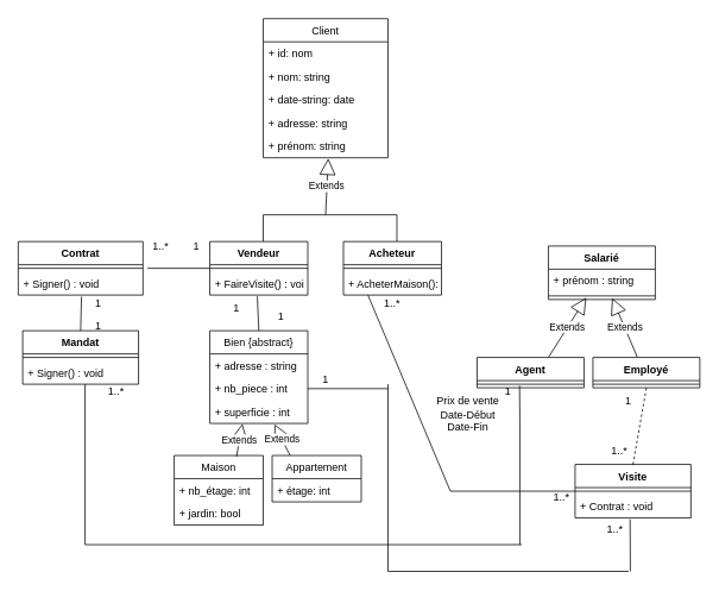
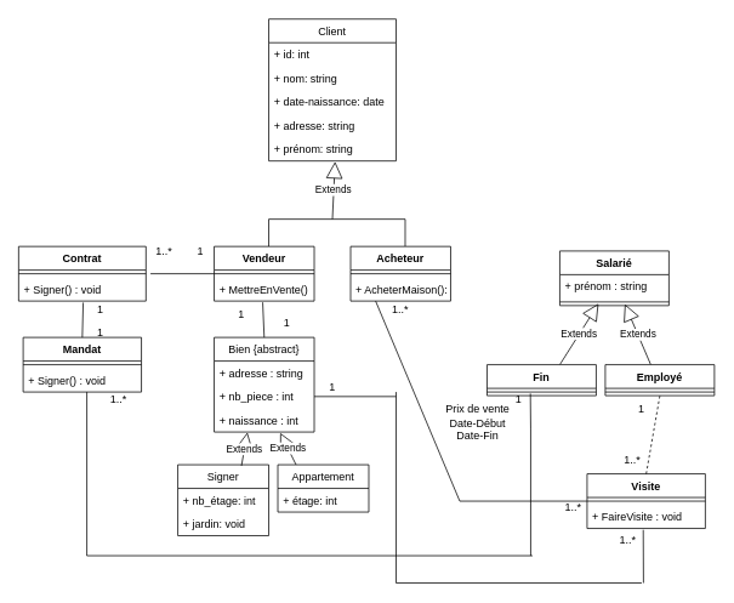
- <mxCell id="3" value="+ id: nom" style="text;strokeColor=none;fillColor=none;align=left;verticalAlign=top;spacingLeft=4;spacingRight=4;overflow=hidden;rotatable=0;points=[[0,0.5],[1,0.5]];portConstraint=eastwest;" vertex="1" parent="2"><mxGeometry y="26" width="140" height="26" as="geometry" /></mxCell>
+ <mxCell id="3" value="+ id: int" style="text;strokeColor=none;fillColor=none;align=left;verticalAlign=top;spacingLeft=4;spacingRight=4;overflow=hidden;rotatable=0;points=[[0,0.5],[1,0.5]];portConstraint=eastwest;" vertex="1" parent="2"><mxGeometry y="26" width="140" height="26" as="geometry" /></mxCell>
- <mxCell id="5" value="+ date-string: date" style="text;strokeColor=none;fillColor=none;align=left;verticalAlign=top;spacingLeft=4;spacingRight=4;overflow=hidden;rotatable=0;points=[[0,0.5],[1,0.5]];portConstraint=eastwest;" vertex="1" parent="2"><mxGeometry y="78" width="140" height="26" as="geometry" /></mxCell>
+ <mxCell id="5" value="+ date-naissance: date" style="text;strokeColor=none;fillColor=none;align=left;verticalAlign=top;spacingLeft=4;spacingRight=4;overflow=hidden;rotatable=0;points=[[0,0.5],[1,0.5]];portConstraint=eastwest;" vertex="1" parent="2"><mxGeometry y="78" width="140" height="26" as="geometry" /></mxCell>
- <mxCell id="14" value="+ FaireVisite() : void" style="text;strokeColor=none;fillColor=none;align=left;verticalAlign=top;spacingLeft=4;spacingRight=4;overflow=hidden;rotatable=0;points=[[0,0.5],[1,0.5]];portConstraint=eastwest;" vertex="1" parent="12"><mxGeometry y="34" width="110" height="26" as="geometry" /></mxCell>
+ <mxCell id="14" value="+ MettreEnVente() : void" style="text;strokeColor=none;fillColor=none;align=left;verticalAlign=top;spacingLeft=4;spacingRight=4;overflow=hidden;rotatable=0;points=[[0,0.5],[1,0.5]];portConstraint=eastwest;" vertex="1" parent="12"><mxGeometry y="34" width="110" height="26" as="geometry" /></mxCell>
- <mxCell id="47" value="Agent" style="swimlane;fontStyle=1;align=center;verticalAlign=top;childLayout=stackLayout;horizontal=1;startSize=26;horizontalStack=0;resizeParent=1;resizeParentMax=0;resizeLast=0;collapsible=1;marginBottom=0;" vertex="1" parent="1"><mxGeometry x="535" y="400" width="120" height="34" as="geometry" /></mxCell>
+ <mxCell id="47" value="Fin" style="swimlane;fontStyle=1;align=center;verticalAlign=top;childLayout=stackLayout;horizontal=1;startSize=26;horizontalStack=0;resizeParent=1;resizeParentMax=0;resizeLast=0;collapsible=1;marginBottom=0;" vertex="1" parent="1"><mxGeometry x="535" y="400" width="120" height="34" as="geometry" /></mxCell>
- <mxCell id="22" value="+ superficie : int" style="text;strokeColor=none;fillColor=none;align=left;verticalAlign=top;spacingLeft=4;spacingRight=4;overflow=hidden;rotatable=0;points=[[0,0.5],[1,0.5]];portConstraint=eastwest;" vertex="1" parent="19"><mxGeometry y="78" width="110" height="26" as="geometry" /></mxCell>
+ <mxCell id="22" value="+ naissance : int" style="text;strokeColor=none;fillColor=none;align=left;verticalAlign=top;spacingLeft=4;spacingRight=4;overflow=hidden;rotatable=0;points=[[0,0.5],[1,0.5]];portConstraint=eastwest;" vertex="1" parent="19"><mxGeometry y="78" width="110" height="26" as="geometry" /></mxCell>
- <mxCell id="29" value="Maison" style="swimlane;fontStyle=0;childLayout=stackLayout;horizontal=1;startSize=26;fillColor=none;horizontalStack=0;resizeParent=1;resizeParentMax=0;resizeLast=0;collapsible=1;marginBottom=0;" vertex="1" parent="1"><mxGeometry x="195" y="510" width="100" height="78" as="geometry" /></mxCell>
+ <mxCell id="29" value="Signer" style="swimlane;fontStyle=0;childLayout=stackLayout;horizontal=1;startSize=26;fillColor=none;horizontalStack=0;resizeParent=1;resizeParentMax=0;resizeLast=0;collapsible=1;marginBottom=0;" vertex="1" parent="1"><mxGeometry x="195" y="510" width="100" height="78" as="geometry" /></mxCell>
- <mxCell id="63" value="+ Contrat : void" style="text;strokeColor=none;fillColor=none;align=left;verticalAlign=top;spacingLeft=4;spacingRight=4;overflow=hidden;rotatable=0;points=[[0,0.5],[1,0.5]];portConstraint=eastwest;" vertex="1" parent="61"><mxGeometry y="34" width="130" height="26" as="geometry" /></mxCell>
+ <mxCell id="63" value="+ FaireVisite : void" style="text;strokeColor=none;fillColor=none;align=left;verticalAlign=top;spacingLeft=4;spacingRight=4;overflow=hidden;rotatable=0;points=[[0,0.5],[1,0.5]];portConstraint=eastwest;" vertex="1" parent="61"><mxGeometry y="34" width="130" height="26" as="geometry" /></mxCell>
- <mxCell id="31" value="+ jardin: bool" style="text;strokeColor=none;fillColor=none;align=left;verticalAlign=top;spacingLeft=4;spacingRight=4;overflow=hidden;rotatable=0;points=[[0,0.5],[1,0.5]];portConstraint=eastwest;" vertex="1" parent="29"><mxGeometry y="52" width="100" height="26" as="geometry" /></mxCell>
+ <mxCell id="31" value="+ jardin: void" style="text;strokeColor=none;fillColor=none;align=left;verticalAlign=top;spacingLeft=4;spacingRight=4;overflow=hidden;rotatable=0;points=[[0,0.5],[1,0.5]];portConstraint=eastwest;" vertex="1" parent="29"><mxGeometry y="52" width="100" height="26" as="geometry" /></mxCell>
